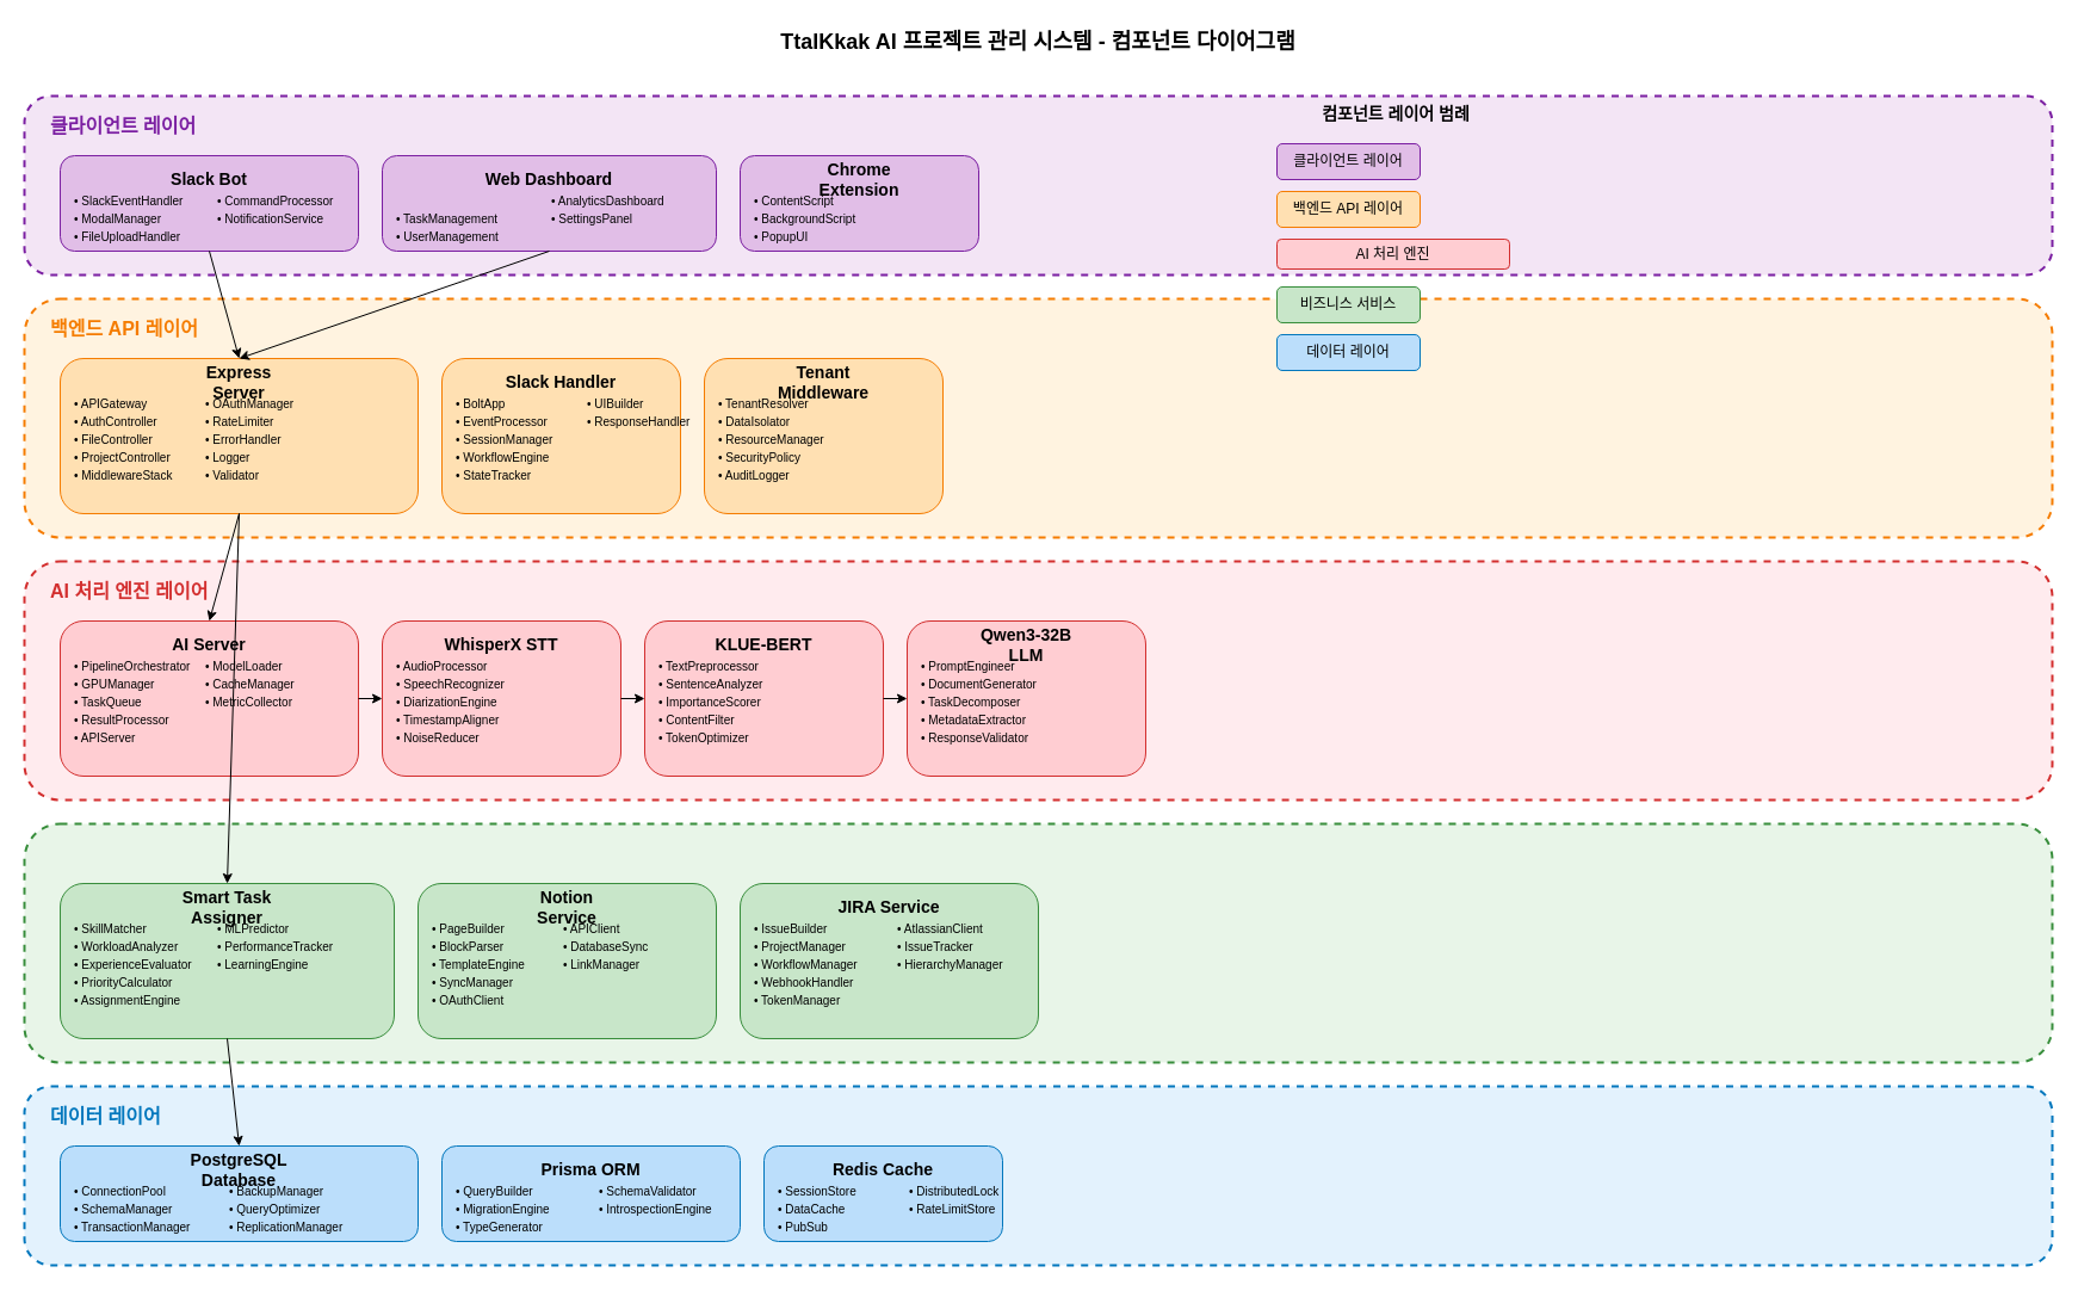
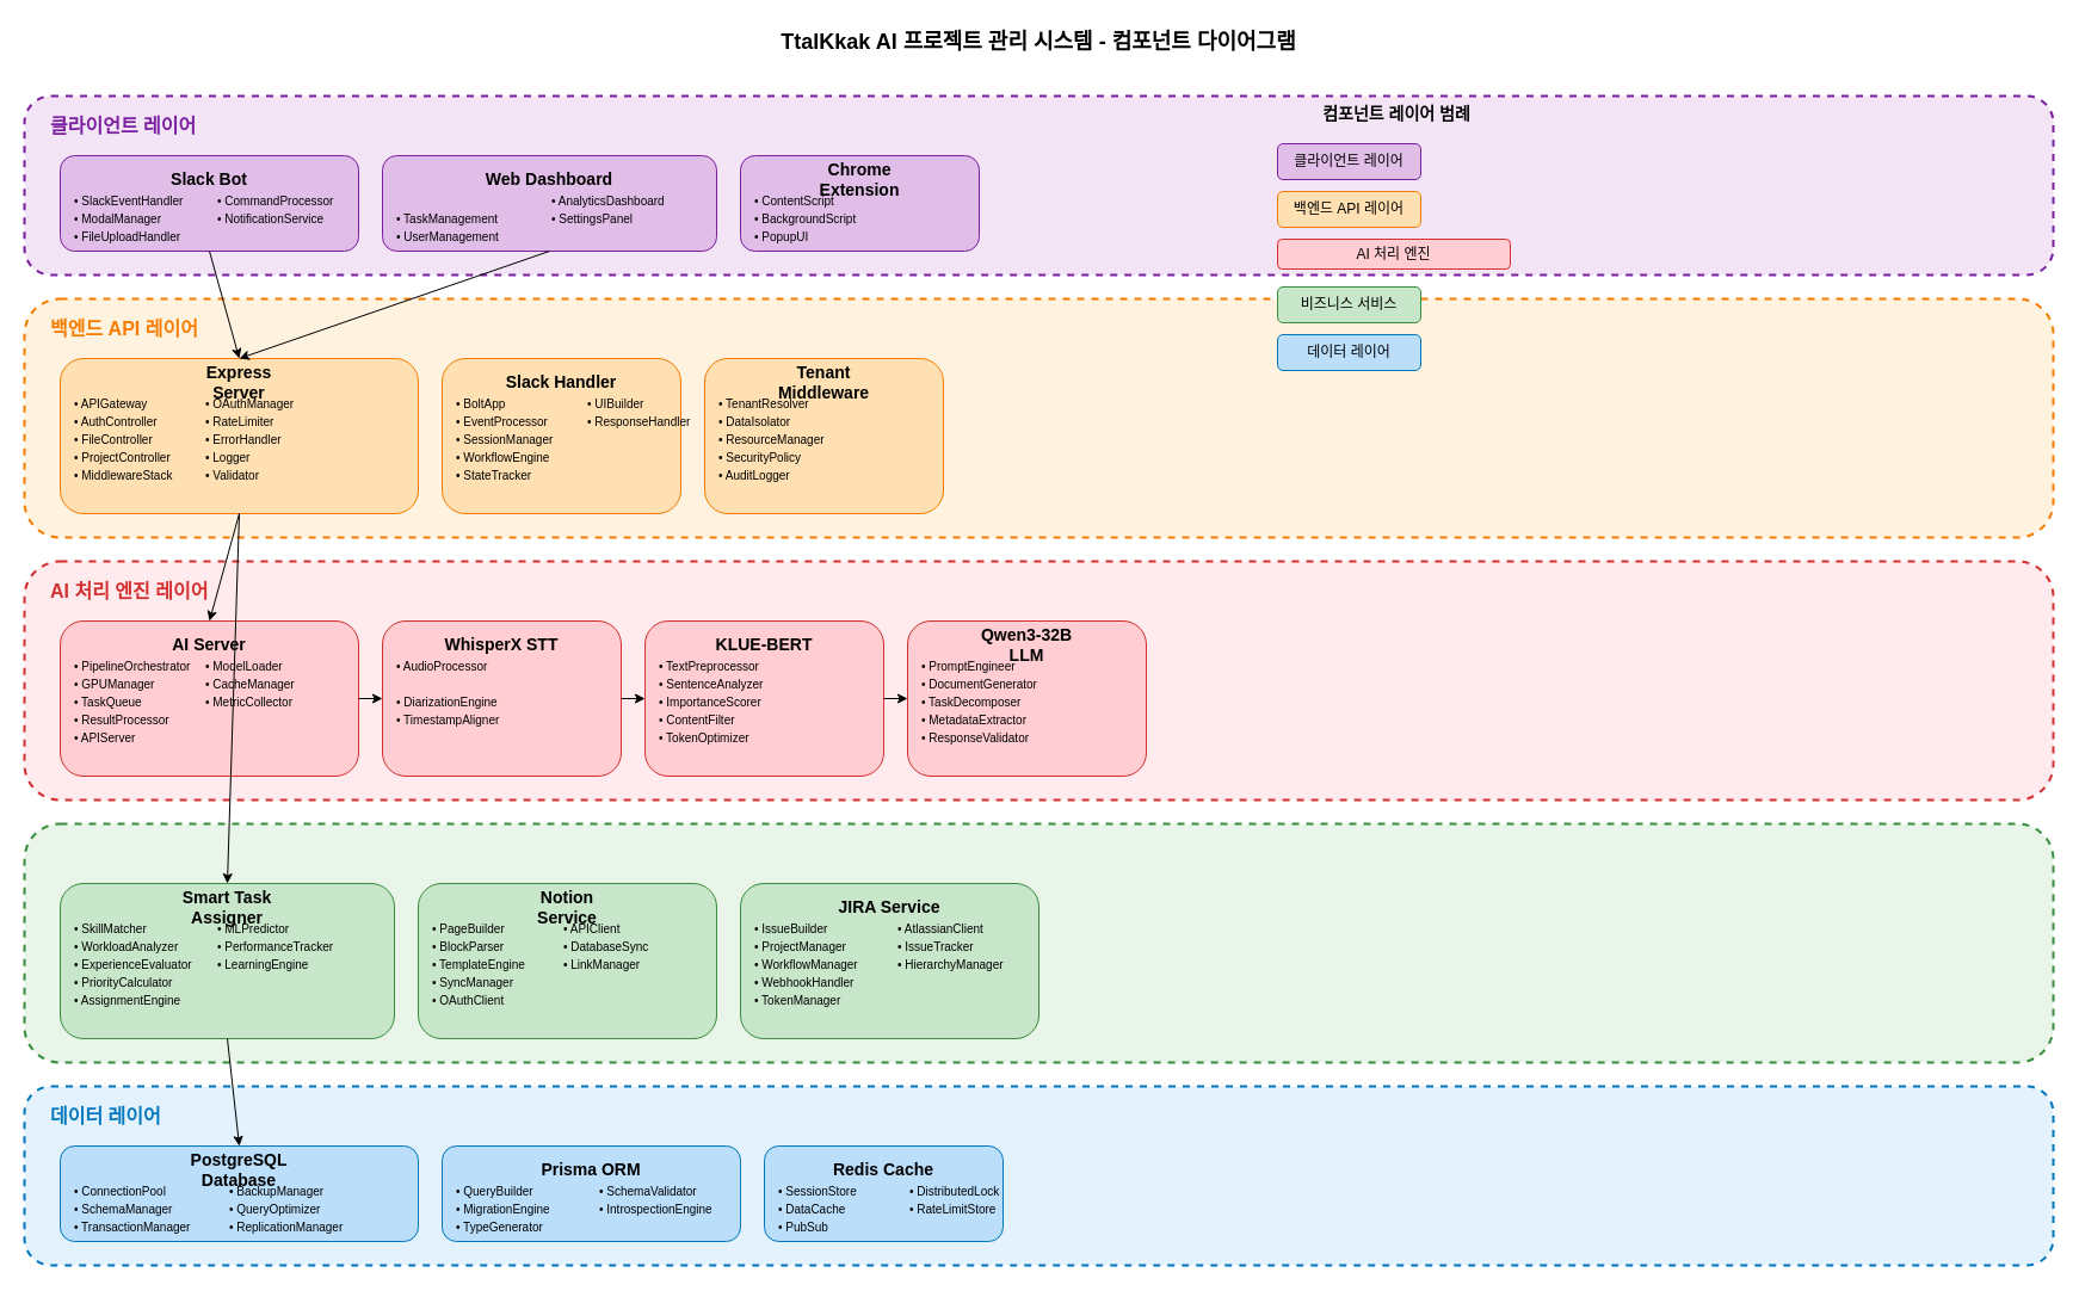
- <mxCell id="68" value="• SpeechRecognizer" style="text;html=1;strokeColor=none;fillColor=none;align=left;verticalAlign=middle;whiteSpace=wrap;rounded=0;fontSize=10;" vertex="1" parent="1"><mxGeometry x="330" y="565" width="110" height="15" as="geometry" /></mxCell>
- <mxCell id="71" value="• NoiseReducer" style="text;html=1;strokeColor=none;fillColor=none;align=left;verticalAlign=middle;whiteSpace=wrap;rounded=0;fontSize=10;" vertex="1" parent="1"><mxGeometry x="330" y="610" width="100" height="15" as="geometry" /></mxCell>
